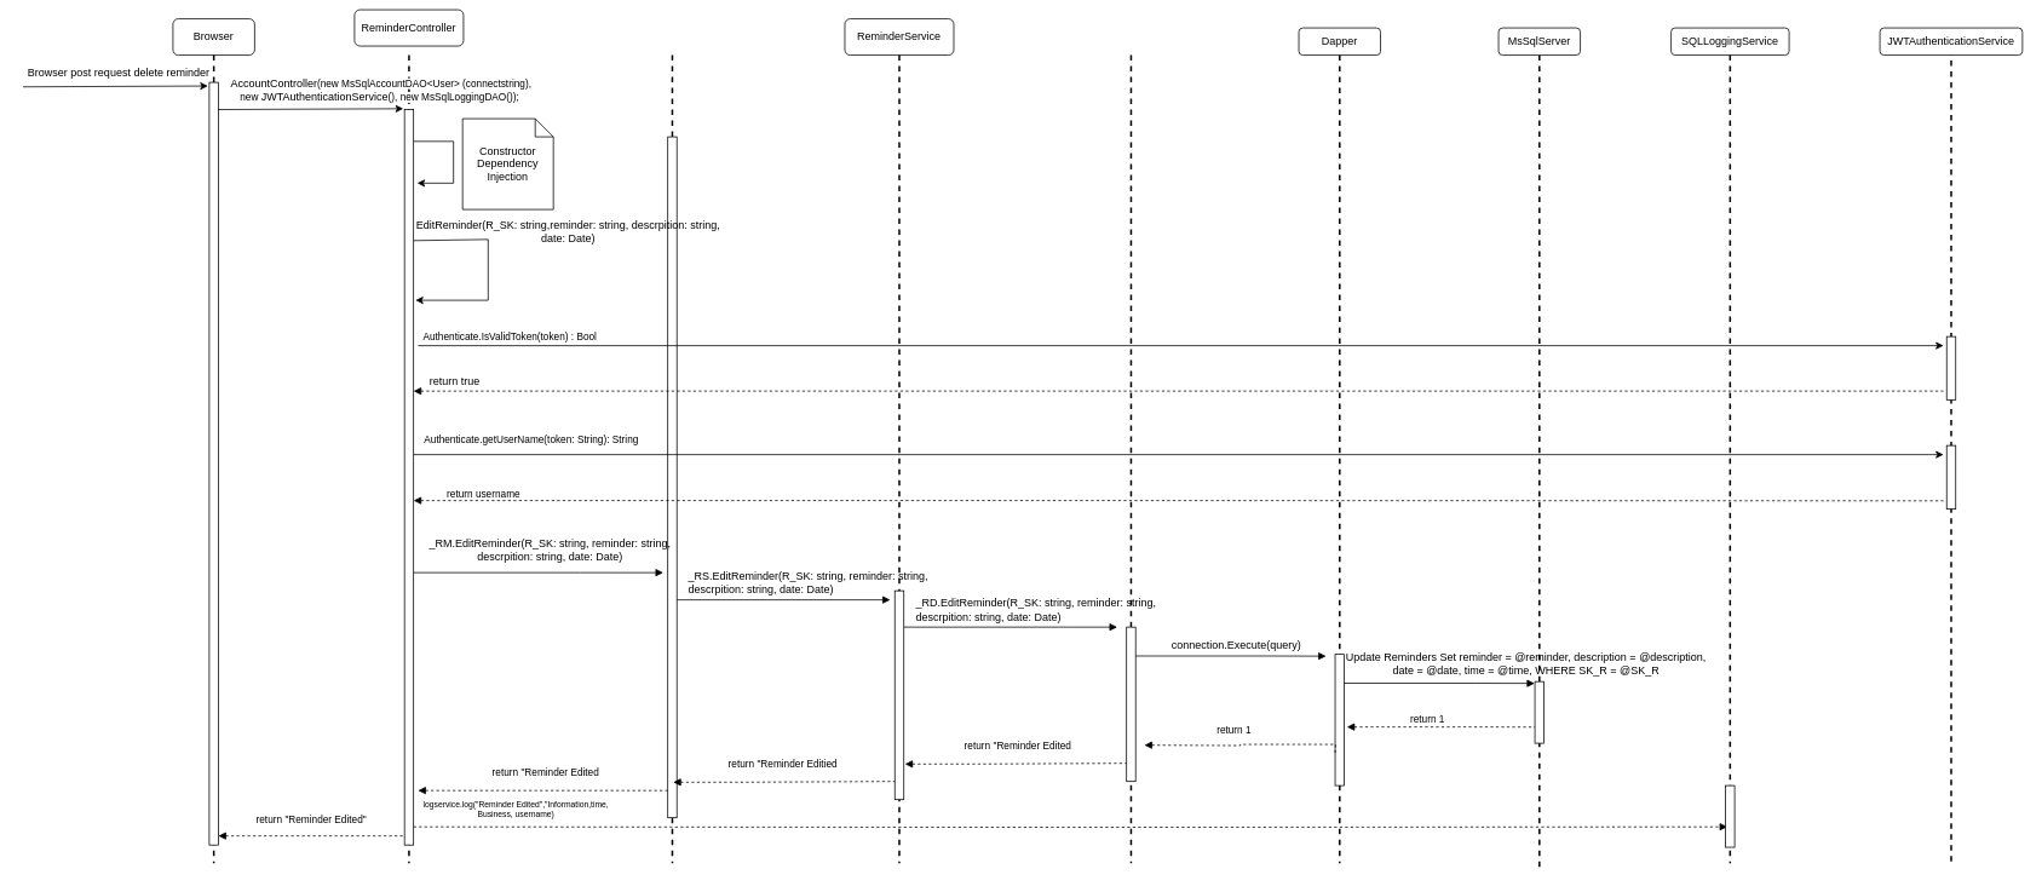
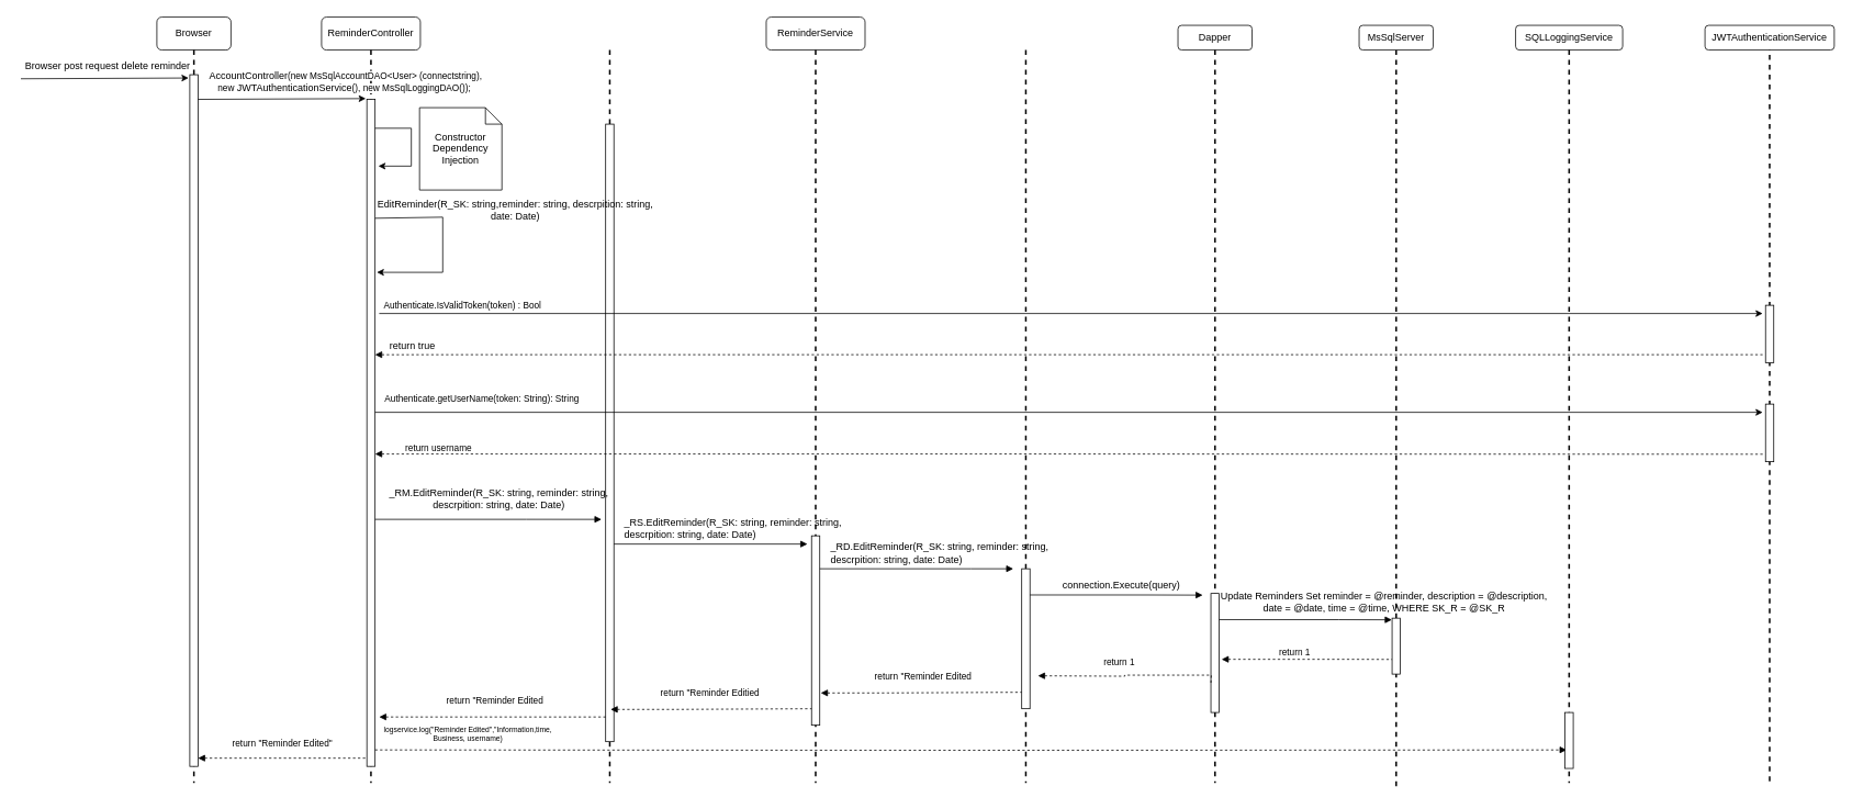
- <mxCell id="5" value="ReminderController" style="rounded=1;whiteSpace=wrap;html=1;" parent="1" vertex="1"><mxGeometry x="390" y="10" width="120" height="40" as="geometry" /></mxCell>
+ <mxCell id="5" value="ReminderController" style="rounded=1;whiteSpace=wrap;html=1;" parent="1" vertex="1"><mxGeometry x="390" y="20" width="120" height="40" as="geometry" /></mxCell>
